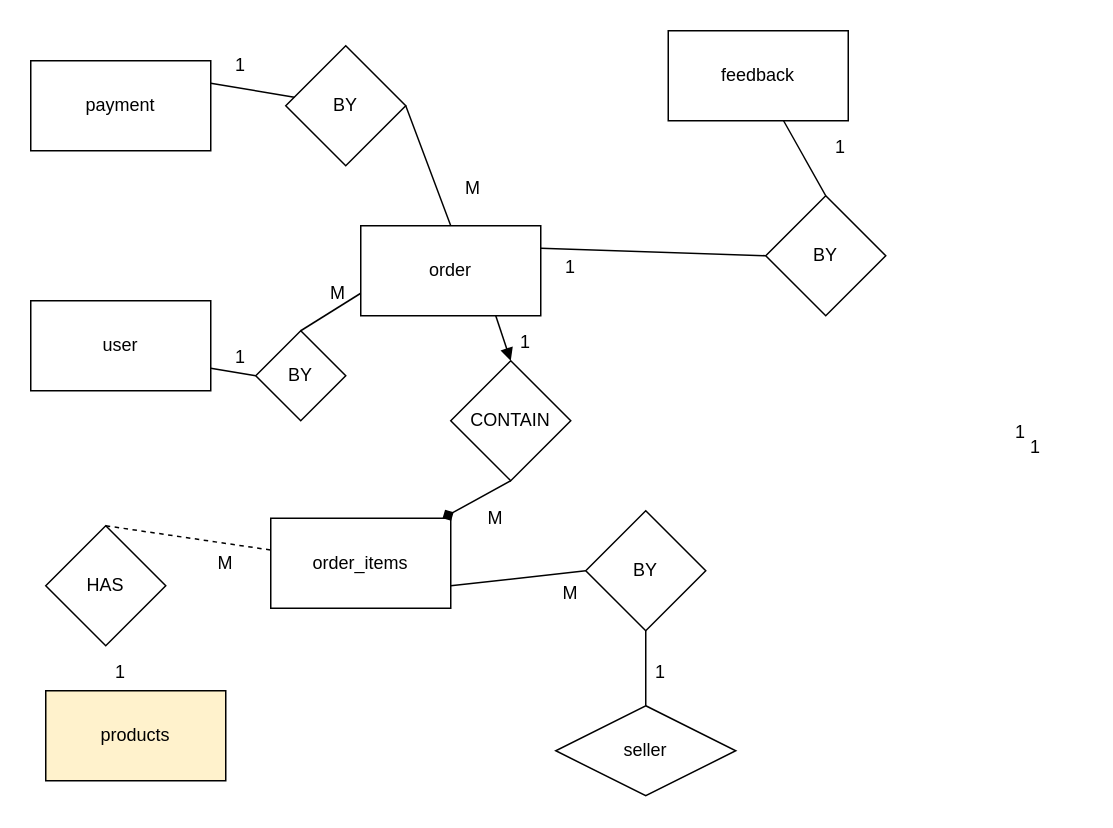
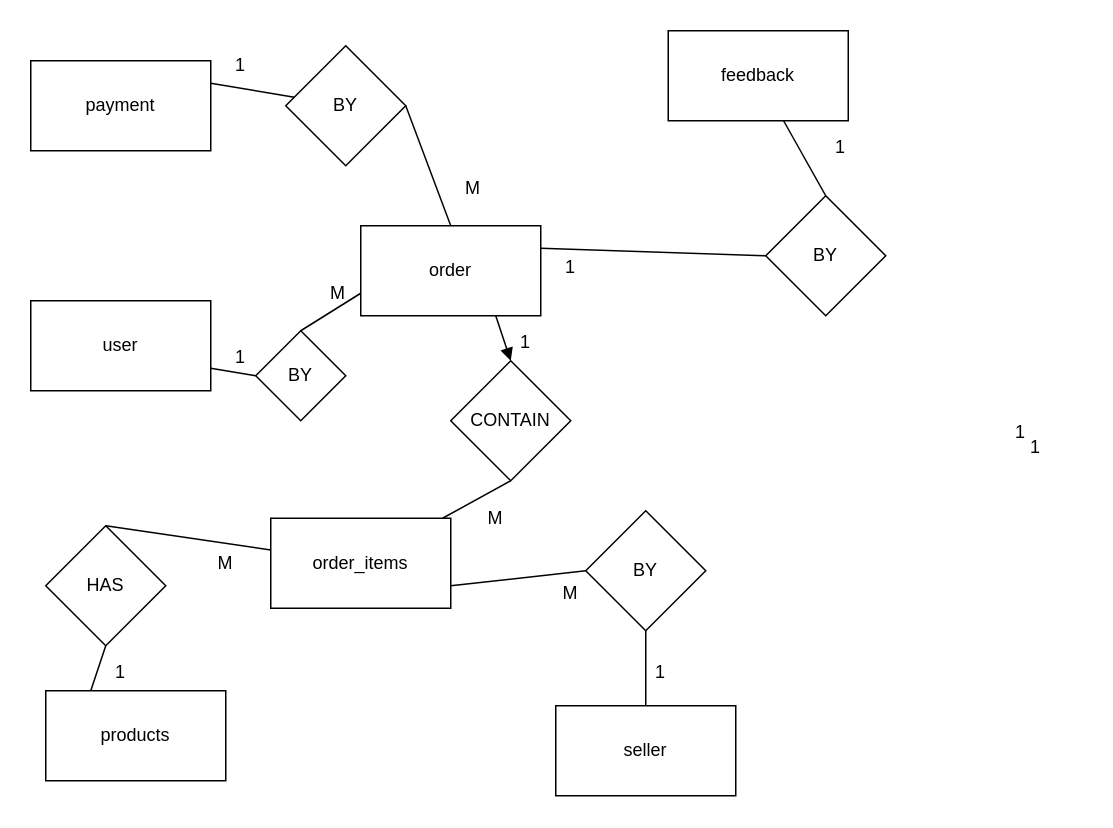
- <mxCell id="19" value="" style="endArrow=diamond;html=1;rounded=0;exitX=0.5;exitY=1;exitDx=0;exitDy=0;" parent="1" source="11" target="5" edge="1"><mxGeometry width="50" height="50" relative="1" as="geometry"><mxPoint x="400" y="320" as="sourcePoint" /><mxPoint x="450" y="270" as="targetPoint" /></mxGeometry></mxCell>
+ <mxCell id="19" value="" style="endArrow=none;html=1;rounded=0;exitX=0.5;exitY=1;exitDx=0;exitDy=0;" parent="1" source="11" target="5" edge="1"><mxGeometry width="50" height="50" relative="1" as="geometry"><mxPoint x="400" y="320" as="sourcePoint" /><mxPoint x="450" y="270" as="targetPoint" /></mxGeometry></mxCell>
- <mxCell id="20" value="" style="endArrow=none;html=1;rounded=0;exitX=0.5;exitY=0;exitDx=0;exitDy=0;dashed=1;" parent="1" source="12" target="5" edge="1"><mxGeometry width="50" height="50" relative="1" as="geometry"><mxPoint x="410" y="330" as="sourcePoint" /><mxPoint x="460" y="280" as="targetPoint" /></mxGeometry></mxCell>
+ <mxCell id="20" value="" style="endArrow=none;html=1;rounded=0;exitX=0.5;exitY=0;exitDx=0;exitDy=0;" parent="1" source="12" target="5" edge="1"><mxGeometry width="50" height="50" relative="1" as="geometry"><mxPoint x="410" y="330" as="sourcePoint" /><mxPoint x="460" y="280" as="targetPoint" /></mxGeometry></mxCell>
+ <mxCell id="25" value="" style="endArrow=none;html=1;rounded=0;entryX=0.25;entryY=0;entryDx=0;entryDy=0;exitX=0.5;exitY=1;exitDx=0;exitDy=0;" parent="1" source="12" target="3" edge="1"><mxGeometry width="50" height="50" relative="1" as="geometry"><mxPoint x="460" y="380" as="sourcePoint" /><mxPoint x="510" y="330" as="targetPoint" /></mxGeometry></mxCell>
- <mxCell id="3" value="products" style="rounded=0;whiteSpace=wrap;html=1;fillColor=#fff2cc;" parent="1" vertex="1"><mxGeometry x="30" y="460" width="120" height="60" as="geometry" /></mxCell>
+ <mxCell id="3" value="products" style="rounded=0;whiteSpace=wrap;html=1;" parent="1" vertex="1"><mxGeometry x="30" y="460" width="120" height="60" as="geometry" /></mxCell>
- <mxCell id="4" value="seller" style="rhombus;whiteSpace=wrap;html=1;" parent="1" vertex="1"><mxGeometry x="370" y="470" width="120" height="60" as="geometry" /></mxCell>
+ <mxCell id="4" value="seller" style="rounded=0;whiteSpace=wrap;html=1;" parent="1" vertex="1"><mxGeometry x="370" y="470" width="120" height="60" as="geometry" /></mxCell>
